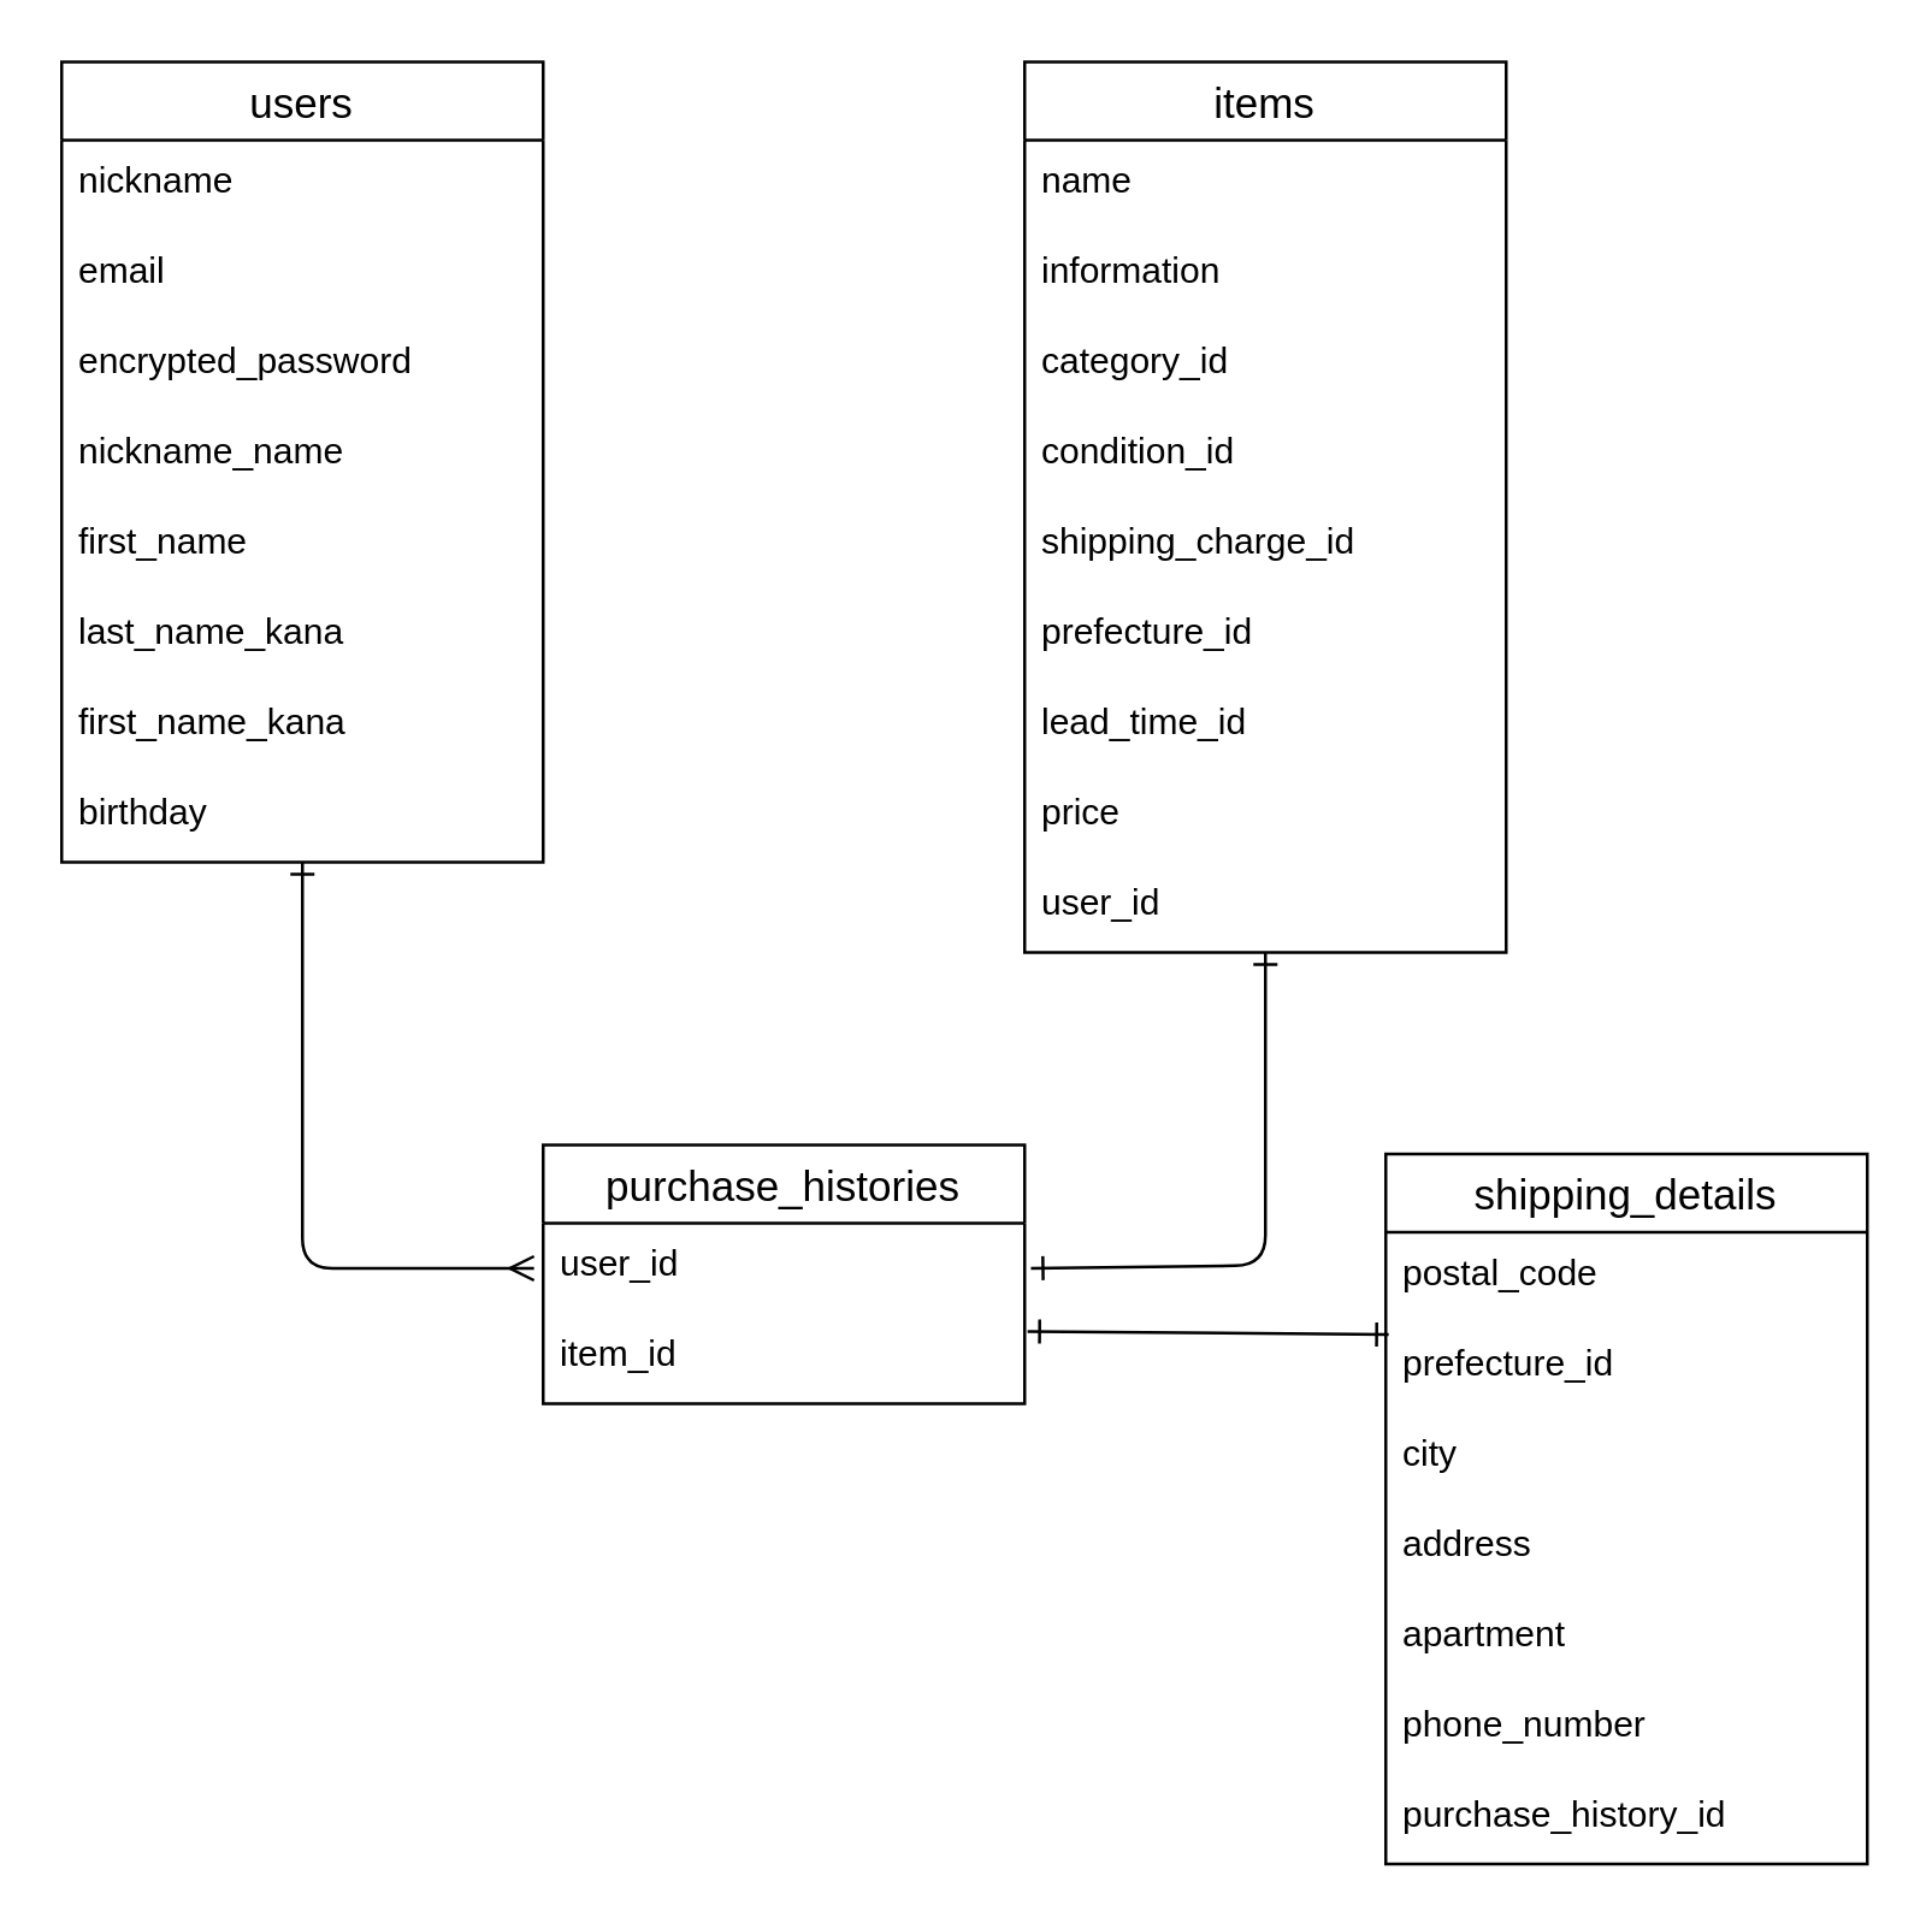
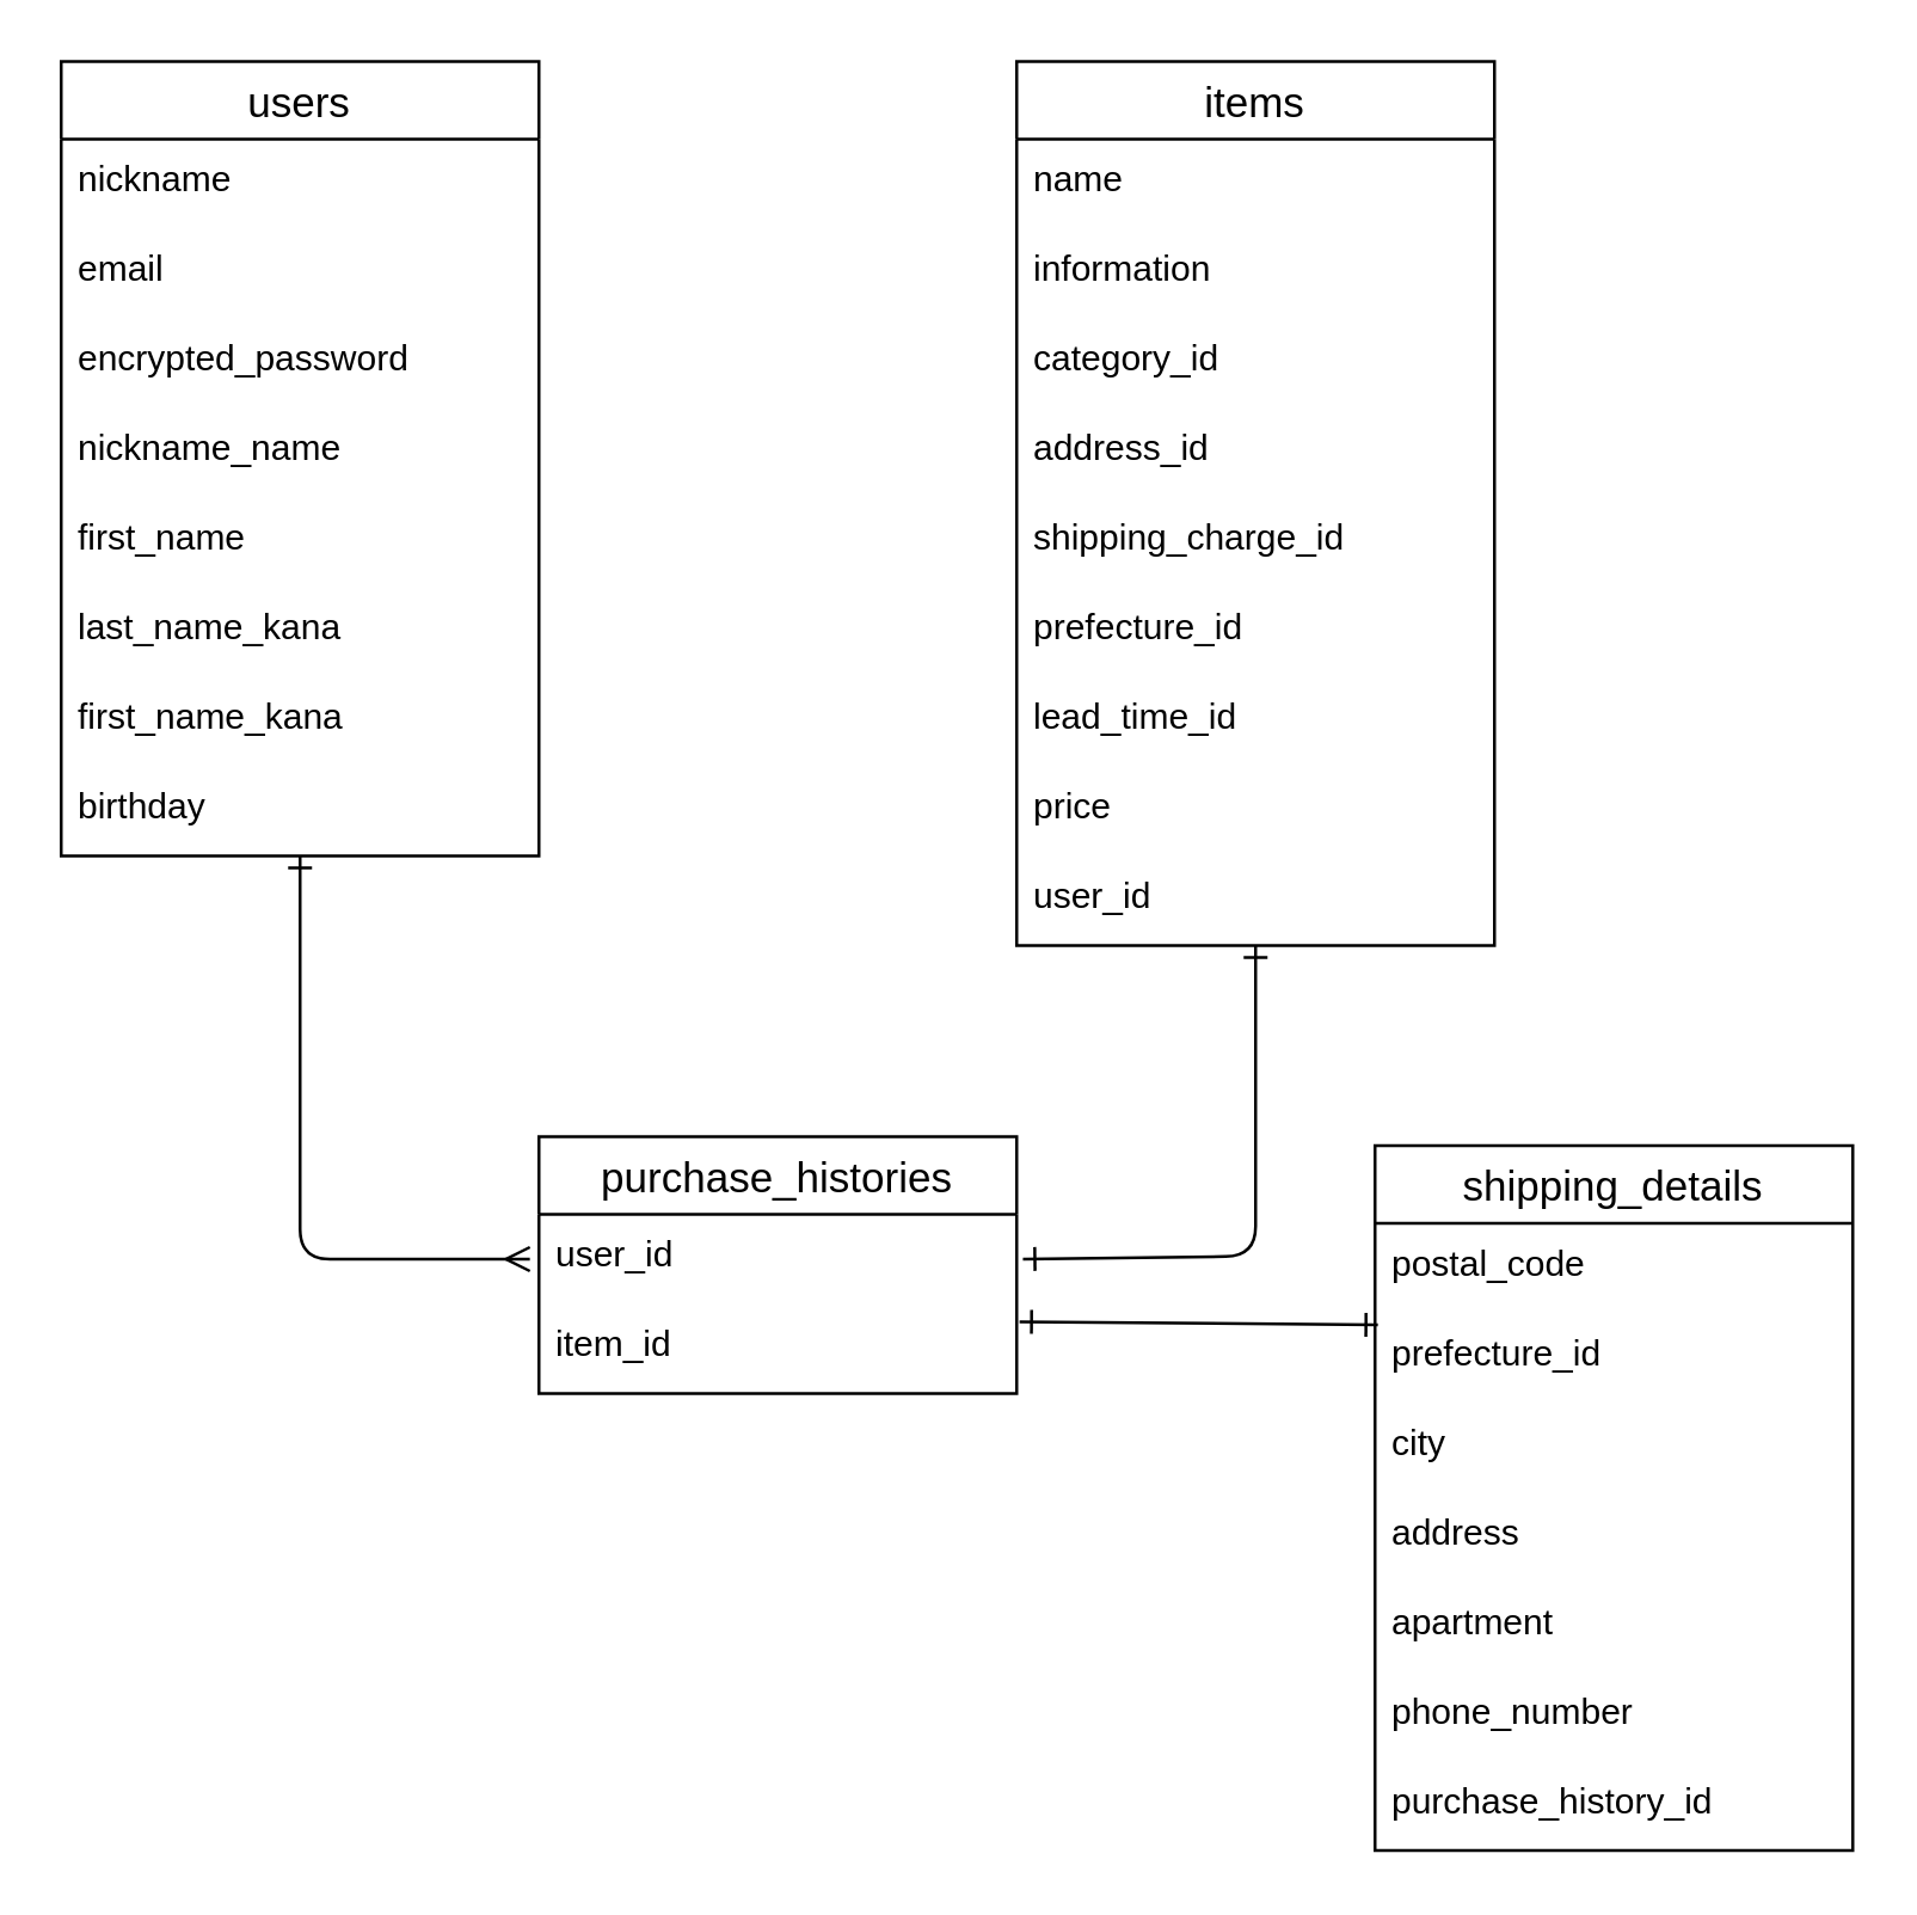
- <mxCell id="17" value="condition_id" style="text;strokeColor=none;fillColor=none;spacingLeft=4;spacingRight=4;overflow=hidden;rotatable=0;points=[[0,0.5],[1,0.5]];portConstraint=eastwest;fontSize=12;" parent="13" vertex="1"><mxGeometry y="116" width="160" height="30" as="geometry" /></mxCell>
+ <mxCell id="17" value="address_id" style="text;strokeColor=none;fillColor=none;spacingLeft=4;spacingRight=4;overflow=hidden;rotatable=0;points=[[0,0.5],[1,0.5]];portConstraint=eastwest;fontSize=12;" parent="13" vertex="1"><mxGeometry y="116" width="160" height="30" as="geometry" /></mxCell>
